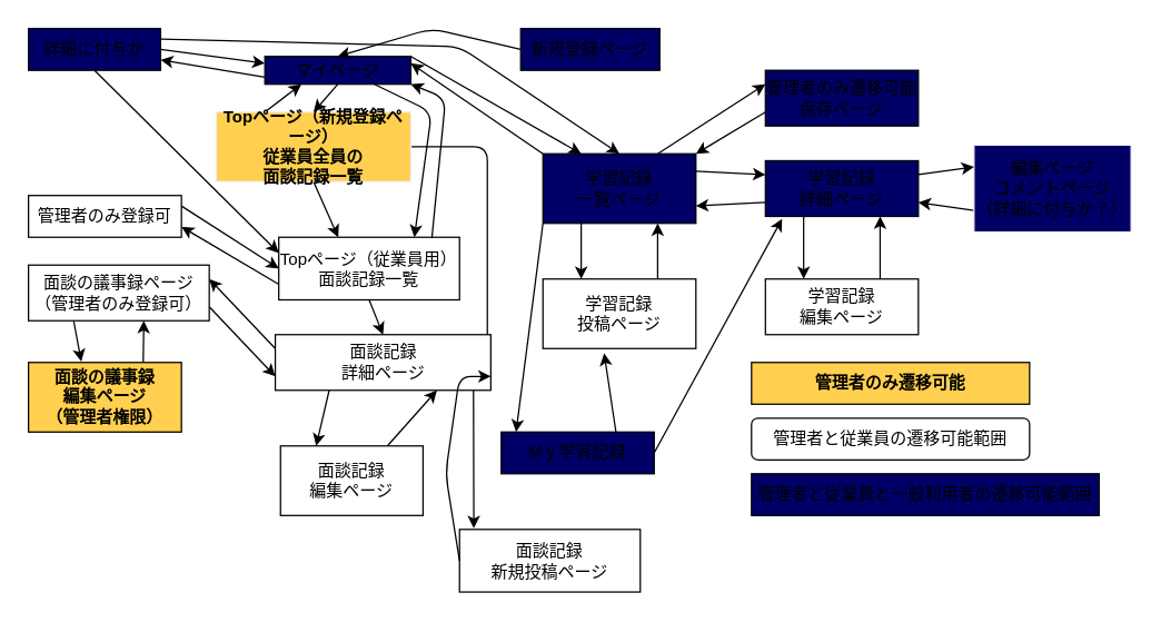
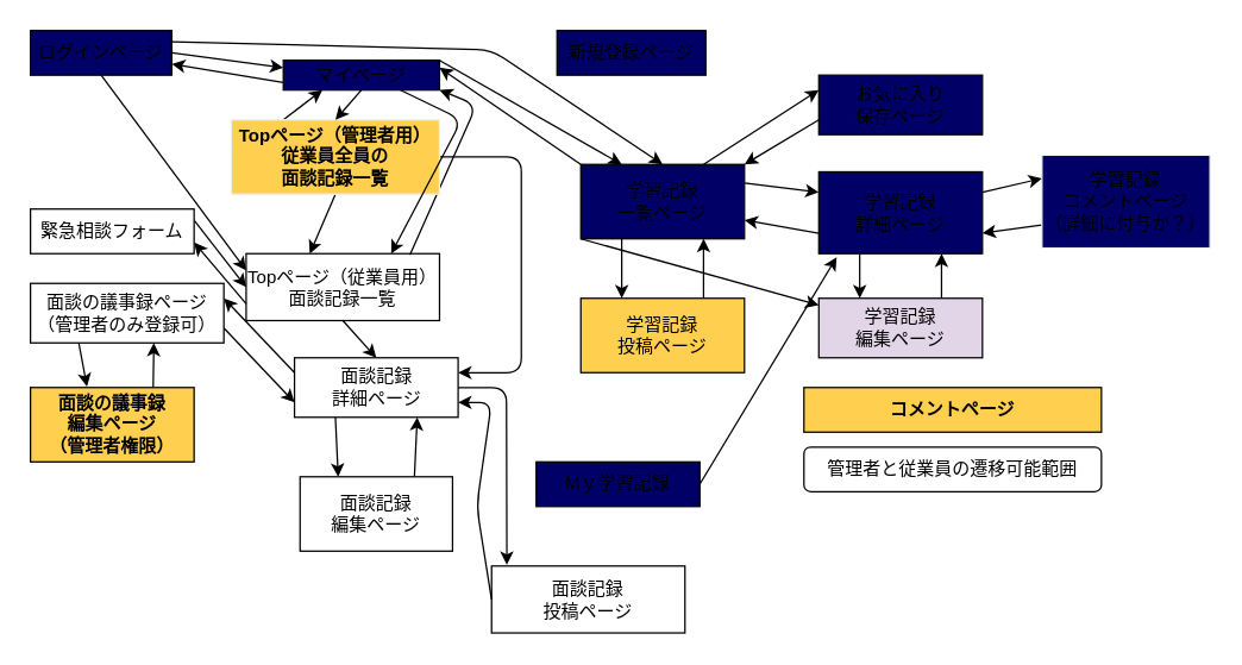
- <mxCell id="54" style="edgeStyle=none;html=1;exitX=0;exitY=0.5;exitDx=0;exitDy=0;entryX=0.5;entryY=0;entryDx=0;entryDy=0;fontColor=#FFFFFF;" edge="1" parent="1" source="55" target="53"><mxGeometry relative="1" as="geometry"><Array as="points"><mxPoint x="310" y="20" /></Array></mxGeometry></mxCell>
- <mxCell id="5" value="詳細に付与か" style="whiteSpace=wrap;html=1;align=center;fillColor=#000066;" vertex="1" parent="1"><mxGeometry x="20" y="20" width="95" height="30" as="geometry" /></mxCell>
+ <mxCell id="5" value="ログインページ" style="whiteSpace=wrap;html=1;align=center;fillColor=#000066;" vertex="1" parent="1"><mxGeometry x="20" y="20" width="95" height="30" as="geometry" /></mxCell>
- <mxCell id="59" value="管理者のみ遷移可能&lt;br&gt;保存ページ" style="whiteSpace=wrap;html=1;align=center;fillColor=#000066;" vertex="1" parent="1"><mxGeometry x="550" y="50" width="110" height="40" as="geometry" /></mxCell>
+ <mxCell id="59" value="お気に入り&lt;br&gt;保存ページ" style="whiteSpace=wrap;html=1;align=center;fillColor=#000066;" vertex="1" parent="1"><mxGeometry x="550" y="50" width="110" height="40" as="geometry" /></mxCell>
- <mxCell id="14" value="&lt;font color=&quot;#000000&quot;&gt;&lt;b&gt;&lt;br&gt;Topページ&lt;/b&gt;&lt;/font&gt;&lt;b style=&quot;color: rgb(0, 0, 0);&quot;&gt;（新規登録ページ）&lt;/b&gt;&lt;font color=&quot;#000000&quot;&gt;&lt;b&gt;&lt;br&gt;従業員全員の&lt;br&gt;面談記録一覧&lt;br&gt;&lt;br&gt;&lt;/b&gt;&lt;/font&gt;" style="whiteSpace=wrap;html=1;align=center;fillColor=#FFD04F;strokeColor=#F0F0F0;" vertex="1" parent="1"><mxGeometry x="155" y="80" width="140" height="50" as="geometry" /></mxCell>
+ <mxCell id="14" value="&lt;font color=&quot;#000000&quot;&gt;&lt;b&gt;&lt;br&gt;Topページ&lt;/b&gt;&lt;/font&gt;&lt;b style=&quot;color: rgb(0, 0, 0);&quot;&gt;（管理者用）&lt;/b&gt;&lt;font color=&quot;#000000&quot;&gt;&lt;b&gt;&lt;br&gt;従業員全員の&lt;br&gt;面談記録一覧&lt;br&gt;&lt;br&gt;&lt;/b&gt;&lt;/font&gt;" style="whiteSpace=wrap;html=1;align=center;fillColor=#FFD04F;strokeColor=#F0F0F0;" vertex="1" parent="1"><mxGeometry x="155" y="80" width="140" height="50" as="geometry" /></mxCell>
- <mxCell id="43" value="学習記録&lt;br&gt;詳細ページ" style="whiteSpace=wrap;html=1;align=center;fillColor=#000066;" vertex="1" parent="1"><mxGeometry x="550" y="115" width="110" height="40" as="geometry" /></mxCell>
+ <mxCell id="43" value="学習記録&lt;br&gt;詳細ページ" style="whiteSpace=wrap;html=1;align=center;fillColor=#000066;" vertex="1" parent="1"><mxGeometry x="550" y="115" width="110" height="55" as="geometry" /></mxCell>
- <mxCell id="37" value="編集ページ&lt;br&gt;コメントページ&lt;br&gt;（詳細に付与か？）" style="whiteSpace=wrap;html=1;align=center;strokeColor=#F0F0F0;fillColor=#000066;" vertex="1" parent="1"><mxGeometry x="700" y="103.75" width="113" height="62.5" as="geometry" /></mxCell>
+ <mxCell id="37" value="学習記録&lt;br&gt;コメントページ&lt;br&gt;（詳細に付与か？）" style="whiteSpace=wrap;html=1;align=center;strokeColor=#F0F0F0;fillColor=#000066;" vertex="1" parent="1"><mxGeometry x="700" y="103.75" width="113" height="62.5" as="geometry" /></mxCell>
- <mxCell id="20" value="管理者のみ登録可" style="whiteSpace=wrap;html=1;align=center;" vertex="1" parent="1"><mxGeometry x="20" y="140" width="110" height="30" as="geometry" /></mxCell>
+ <mxCell id="20" value="緊急相談フォーム" style="whiteSpace=wrap;html=1;align=center;" vertex="1" parent="1"><mxGeometry x="20" y="140" width="110" height="30" as="geometry" /></mxCell>
- <mxCell id="10" value="Topページ（従業員用）&lt;br&gt;面談記録一覧" style="whiteSpace=wrap;html=1;align=center;fillColor=none;" vertex="1" parent="1"><mxGeometry x="200" y="170" width="130" height="45" as="geometry" /></mxCell>
+ <mxCell id="10" value="Topページ（従業員用）&lt;br&gt;面談記録一覧" style="whiteSpace=wrap;html=1;align=center;fillColor=none;" vertex="1" parent="1"><mxGeometry x="165" y="170" width="130" height="45" as="geometry" /></mxCell>
- <mxCell id="39" value="学習記録&lt;br&gt;編集ページ" style="whiteSpace=wrap;html=1;align=center;" vertex="1" parent="1"><mxGeometry x="550" y="200" width="110" height="40" as="geometry" /></mxCell>
+ <mxCell id="39" value="学習記録&lt;br&gt;編集ページ" style="whiteSpace=wrap;html=1;align=center;fillColor=#e1d5e7;" vertex="1" parent="1"><mxGeometry x="550" y="200" width="110" height="40" as="geometry" /></mxCell>
- <mxCell id="22" value="学習記録&lt;br&gt;投稿ページ" style="whiteSpace=wrap;html=1;align=center;" vertex="1" parent="1"><mxGeometry x="390" y="200" width="110" height="50" as="geometry" /></mxCell>
+ <mxCell id="22" value="学習記録&lt;br&gt;投稿ページ" style="whiteSpace=wrap;html=1;align=center;fillColor=#ffd04f;" vertex="1" parent="1"><mxGeometry x="390" y="200" width="110" height="50" as="geometry" /></mxCell>
- <mxCell id="24" style="edgeStyle=none;html=1;exitX=0;exitY=1;exitDx=0;exitDy=0;entryX=0.097;entryY=0;entryDx=0;entryDy=0;entryPerimeter=0;" edge="1" parent="1" source="28" target="46"><mxGeometry relative="1" as="geometry" /></mxCell>
+ <mxCell id="24" style="edgeStyle=none;html=1;exitX=0;exitY=1;exitDx=0;exitDy=0;" edge="1" parent="1" source="28" target="39"><mxGeometry relative="1" as="geometry" /></mxCell>
- <mxCell id="18" value="面談記録&lt;br&gt;詳細ページ" style="whiteSpace=wrap;html=1;align=center;" vertex="1" parent="1"><mxGeometry x="197.5" y="240" width="155" height="40" as="geometry" /></mxCell>
+ <mxCell id="18" value="面談記録&lt;br&gt;詳細ページ" style="whiteSpace=wrap;html=1;align=center;" vertex="1" parent="1"><mxGeometry x="197.5" y="240" width="110" height="40" as="geometry" /></mxCell>
- <mxCell id="47" value="&lt;b&gt;&lt;font color=&quot;#000000&quot;&gt;管理者のみ遷移可能&lt;/font&gt;&lt;/b&gt;" style="whiteSpace=wrap;html=1;align=center;fillColor=#FFD04F;" vertex="1" parent="1"><mxGeometry x="540" y="260" width="200" height="30" as="geometry" /></mxCell>
+ <mxCell id="47" value="&lt;b&gt;&lt;font color=&quot;#000000&quot;&gt;コメントページ&lt;/font&gt;&lt;/b&gt;" style="whiteSpace=wrap;html=1;align=center;fillColor=#FFD04F;" vertex="1" parent="1"><mxGeometry x="540" y="260" width="200" height="30" as="geometry" /></mxCell>
- <mxCell id="45" style="edgeStyle=none;html=1;exitX=0.75;exitY=0;exitDx=0;exitDy=0;entryX=0.4;entryY=1.067;entryDx=0;entryDy=0;entryPerimeter=0;" edge="1" parent="1" source="46" target="22"><mxGeometry relative="1" as="geometry" /></mxCell>
- <mxCell id="48" value="管理者と従業員と一般利用者の遷移可能範囲" style="whiteSpace=wrap;html=1;align=center;fillColor=#000066;" vertex="1" parent="1"><mxGeometry x="540" y="340" width="250" height="30" as="geometry" /></mxCell>
- <mxCell id="57" value="面談記録&lt;br&gt;新規投稿ページ" style="whiteSpace=wrap;html=1;align=center;fillColor=none;" vertex="1" parent="1"><mxGeometry x="330" y="380" width="130" height="45" as="geometry" /></mxCell>
+ <mxCell id="57" value="面談記録&lt;br&gt;投稿ページ" style="whiteSpace=wrap;html=1;align=center;fillColor=none;" vertex="1" parent="1"><mxGeometry x="330" y="380" width="130" height="45" as="geometry" /></mxCell>
